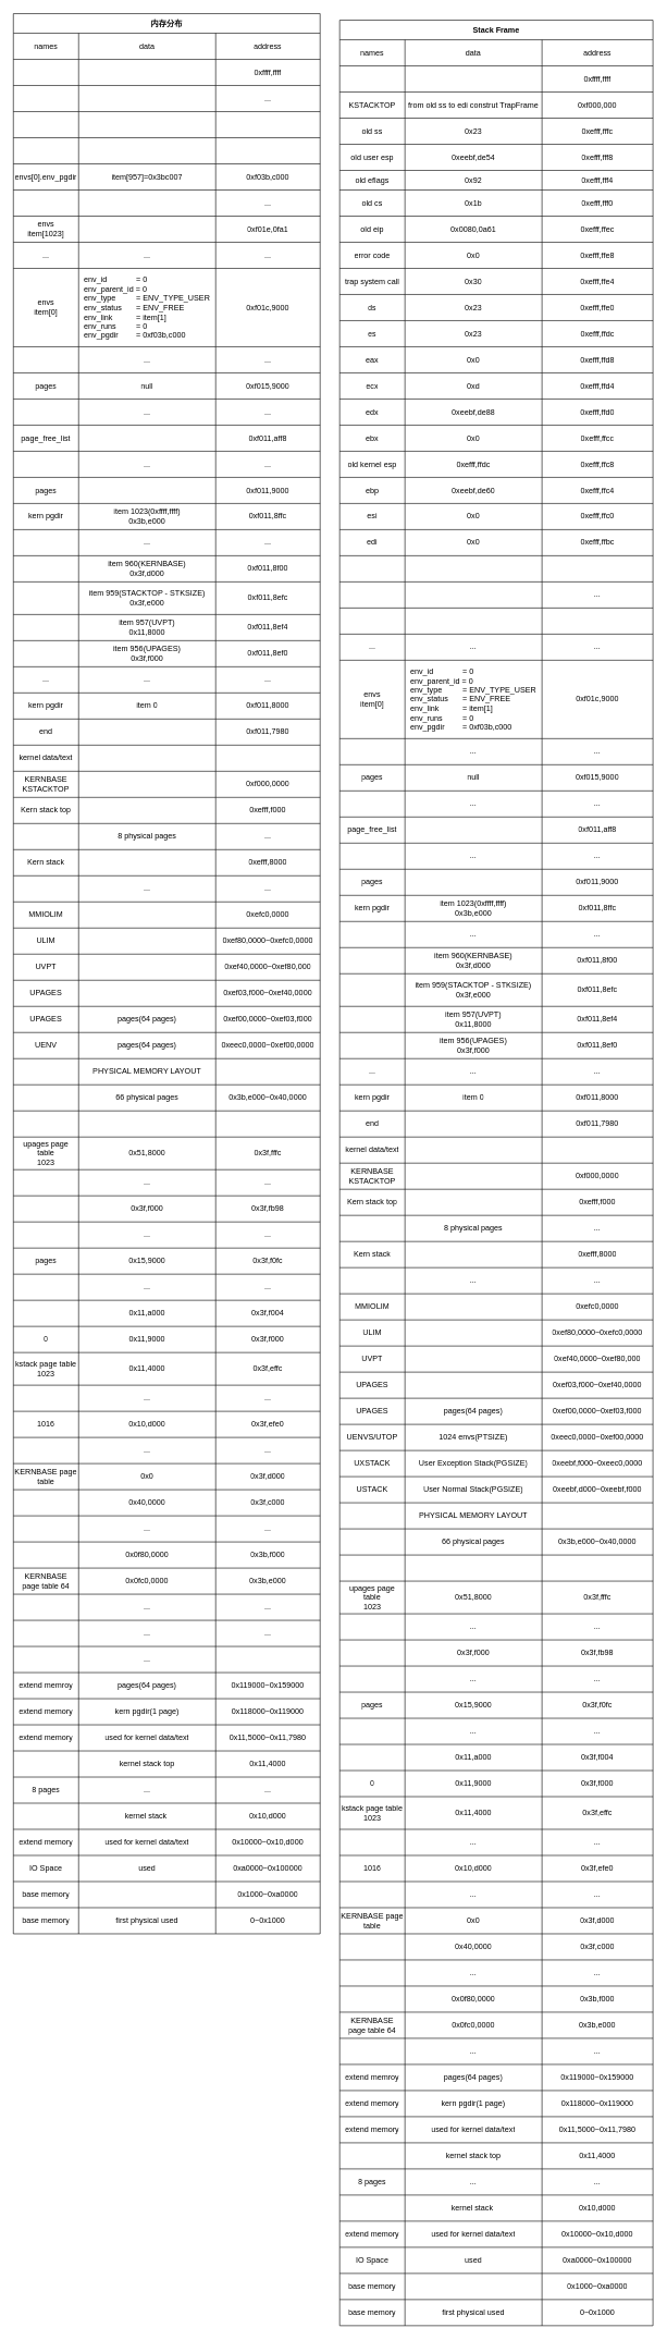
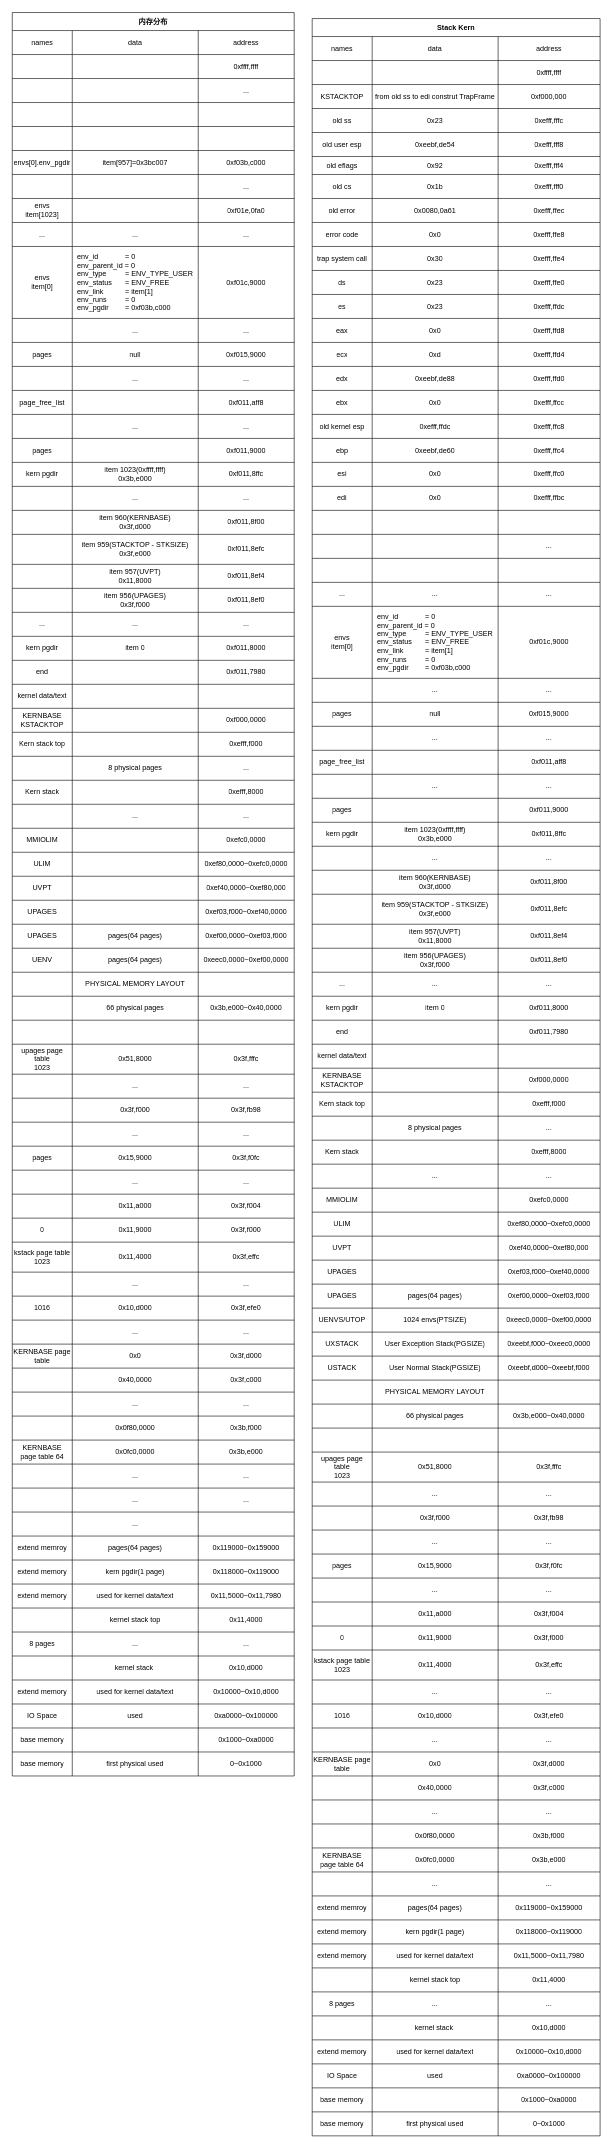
- <mxCell id="283" value="Stack Frame" style="shape=table;startSize=30;container=1;collapsible=0;childLayout=tableLayout;fontStyle=1;align=center;pointerEvents=1;rounded=0;shadow=0;glass=0;labelBackgroundColor=none;sketch=0;strokeWidth=1;html=0;" parent="1" vertex="1"><mxGeometry x="520" y="30" width="480" height="3530" as="geometry" /></mxCell>
+ <mxCell id="283" value="Stack Kern" style="shape=table;startSize=30;container=1;collapsible=0;childLayout=tableLayout;fontStyle=1;align=center;pointerEvents=1;rounded=0;shadow=0;glass=0;labelBackgroundColor=none;sketch=0;strokeWidth=1;html=0;" parent="1" vertex="1"><mxGeometry x="520" y="30" width="480" height="3530" as="geometry" /></mxCell>
- <mxCell id="34" value="0xf01e,0fa1" style="shape=partialRectangle;html=1;whiteSpace=wrap;connectable=0;fillColor=none;top=0;left=0;bottom=0;right=0;overflow=hidden;pointerEvents=1;rounded=0;shadow=0;glass=0;labelBackgroundColor=none;sketch=0;strokeWidth=1;" parent="31" vertex="1"><mxGeometry x="310" width="160" height="40" as="geometry"><mxRectangle width="160" height="40" as="alternateBounds" /></mxGeometry></mxCell>
+ <mxCell id="34" value="0xf01e,0fa0" style="shape=partialRectangle;html=1;whiteSpace=wrap;connectable=0;fillColor=none;top=0;left=0;bottom=0;right=0;overflow=hidden;pointerEvents=1;rounded=0;shadow=0;glass=0;labelBackgroundColor=none;sketch=0;strokeWidth=1;" parent="31" vertex="1"><mxGeometry x="310" width="160" height="40" as="geometry"><mxRectangle width="160" height="40" as="alternateBounds" /></mxGeometry></mxCell>
- <mxCell id="313" value="old eip" style="shape=partialRectangle;html=1;whiteSpace=wrap;connectable=0;fillColor=none;top=0;left=0;bottom=0;right=0;overflow=hidden;pointerEvents=1;rounded=0;shadow=0;glass=0;labelBackgroundColor=none;sketch=0;strokeWidth=1;" parent="312" vertex="1"><mxGeometry width="100" height="40" as="geometry"><mxRectangle width="100" height="40" as="alternateBounds" /></mxGeometry></mxCell>
+ <mxCell id="313" value="old error" style="shape=partialRectangle;html=1;whiteSpace=wrap;connectable=0;fillColor=none;top=0;left=0;bottom=0;right=0;overflow=hidden;pointerEvents=1;rounded=0;shadow=0;glass=0;labelBackgroundColor=none;sketch=0;strokeWidth=1;" parent="312" vertex="1"><mxGeometry width="100" height="40" as="geometry"><mxRectangle width="100" height="40" as="alternateBounds" /></mxGeometry></mxCell>
